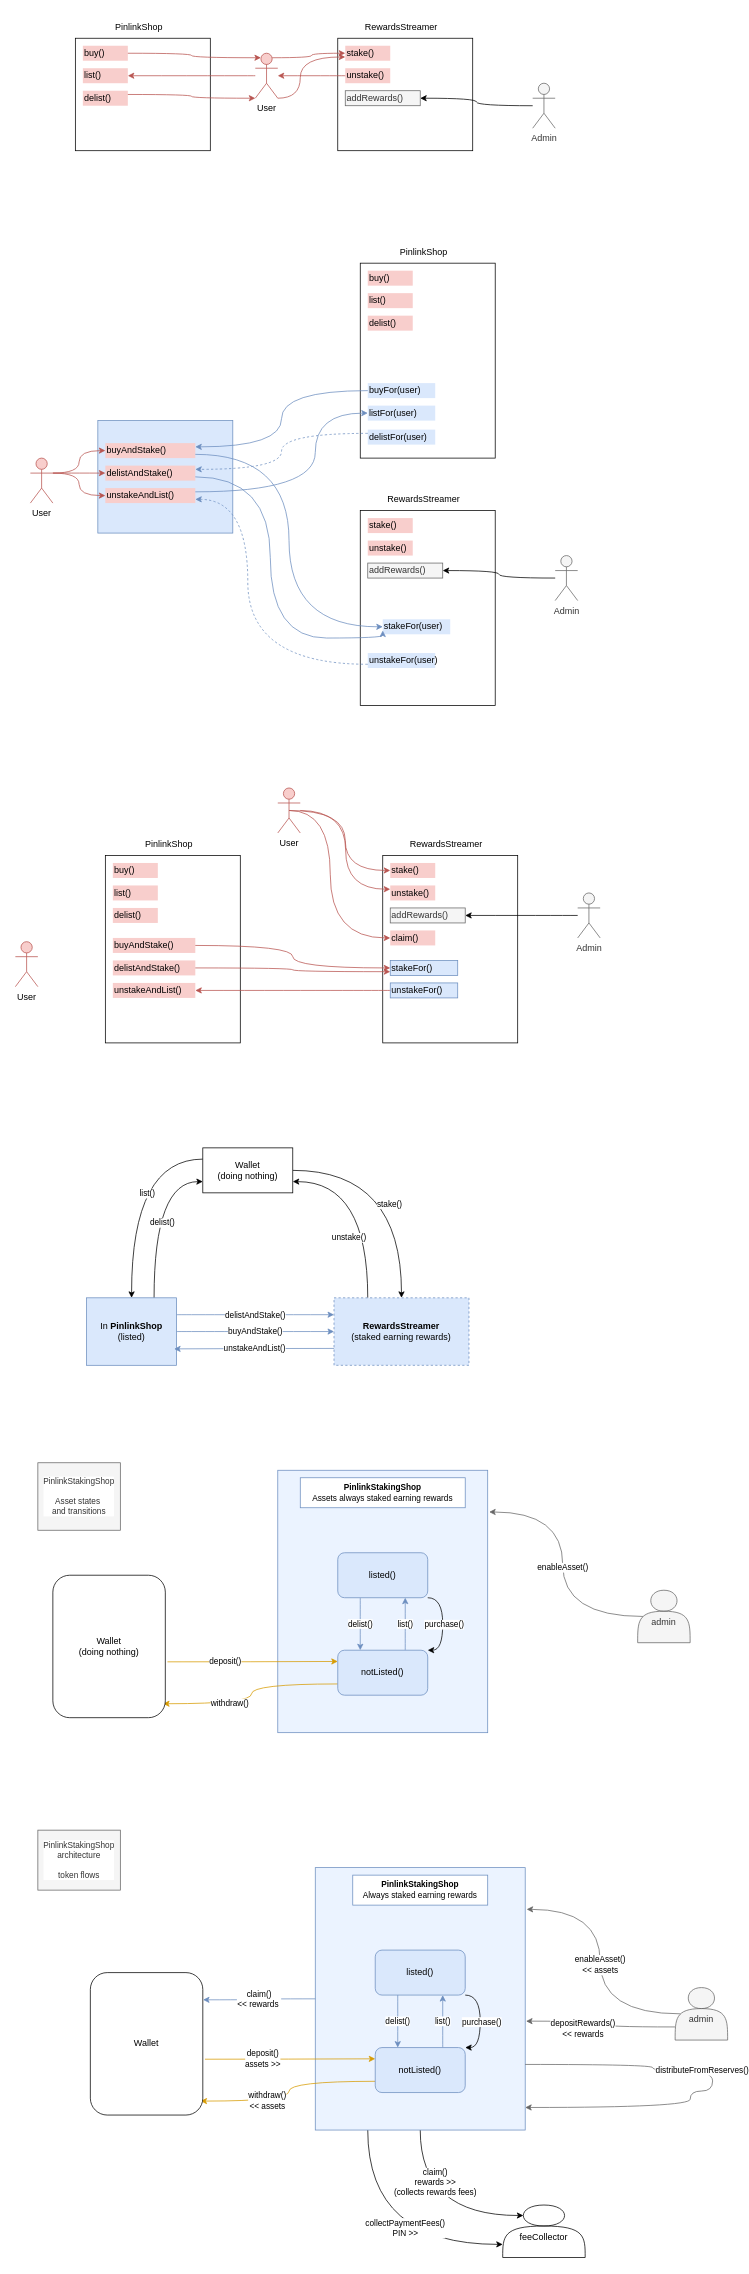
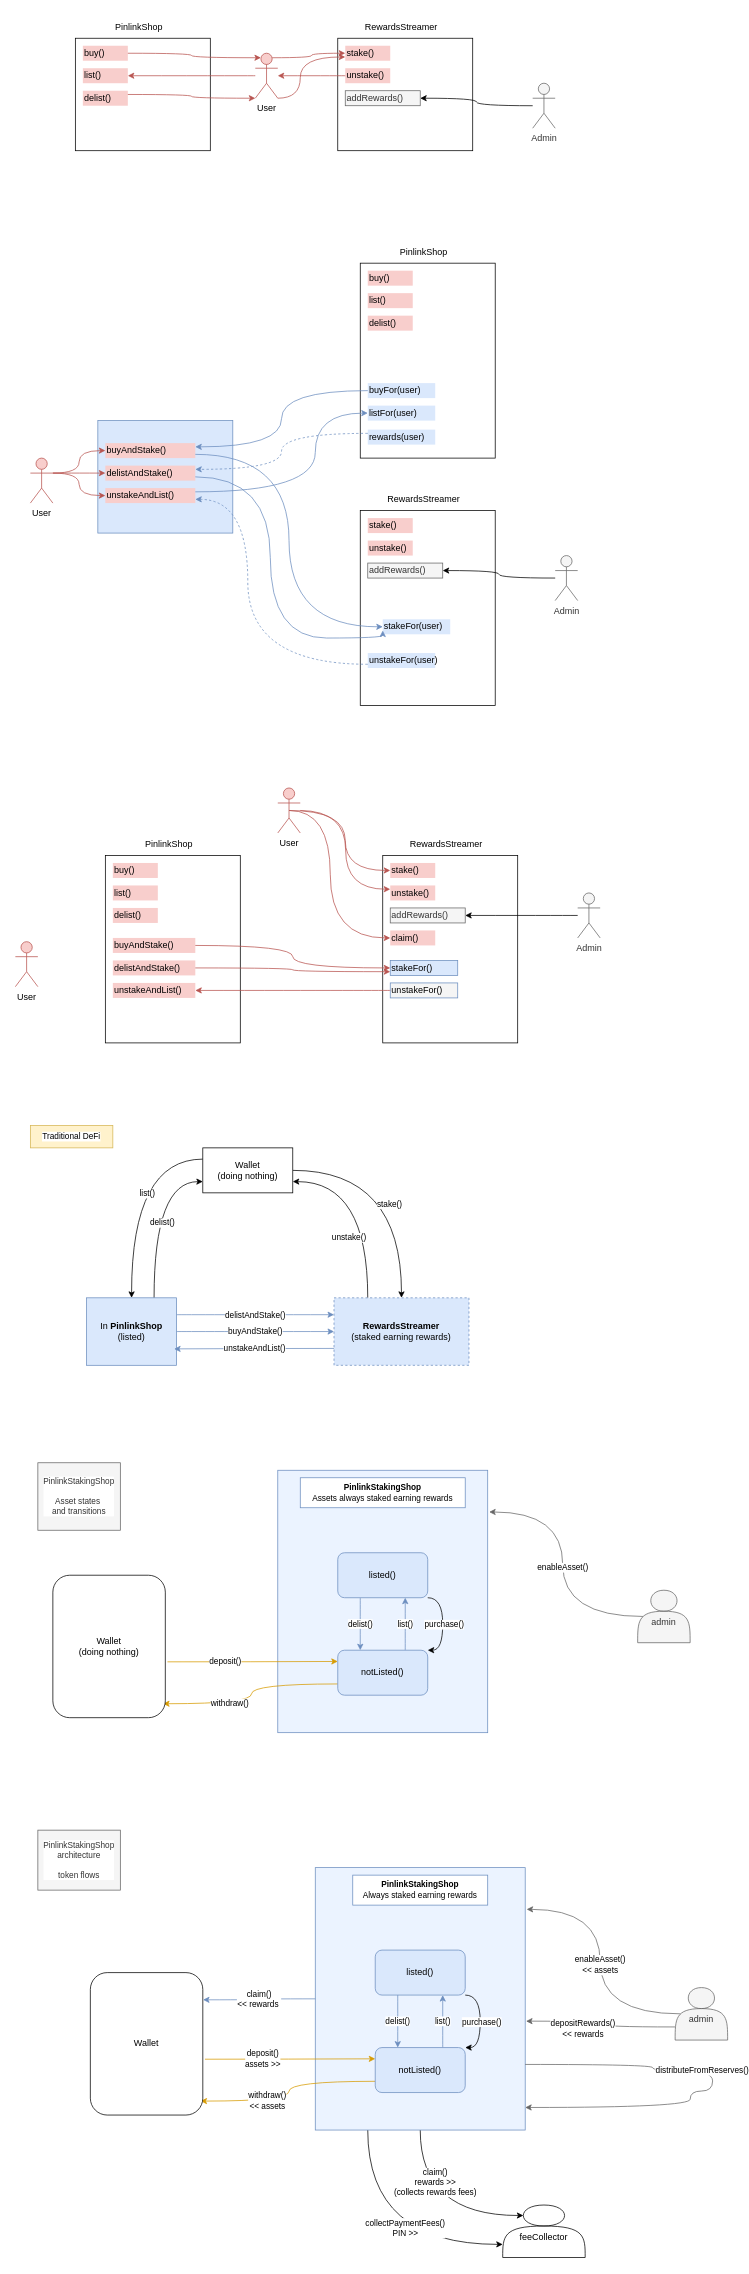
- <mxCell id="53" value="delistFor(user)" style="rounded=0;whiteSpace=wrap;html=1;strokeColor=none;fillColor=#dae8fc;align=left;" parent="45" vertex="1"><mxGeometry x="10" y="252" width="90" height="20" as="geometry" /></mxCell>
+ <mxCell id="53" value="rewards(user)" style="rounded=0;whiteSpace=wrap;html=1;strokeColor=none;fillColor=#dae8fc;align=left;" parent="45" vertex="1"><mxGeometry x="10" y="252" width="90" height="20" as="geometry" /></mxCell>
- <mxCell id="77" value="unstakeFor()" style="rounded=0;whiteSpace=wrap;html=1;strokeColor=#6c8ebf;fillColor=#dae8fc;align=left;" parent="69" vertex="1"><mxGeometry x="10" y="200" width="90" height="20" as="geometry" /></mxCell>
+ <mxCell id="77" value="unstakeFor()" style="rounded=0;whiteSpace=wrap;html=1;strokeColor=#6c8ebf;fillColor=#f5f5f5;align=left;" parent="69" vertex="1"><mxGeometry x="10" y="200" width="90" height="20" as="geometry" /></mxCell>
+ <mxCell id="110" value="Traditional DeFi" style="text;html=1;align=center;verticalAlign=middle;whiteSpace=wrap;rounded=0;fontFamily=Helvetica;fontSize=11;labelBackgroundColor=default;fillColor=#fff2cc;strokeColor=#d6b656;" parent="1" vertex="1"><mxGeometry x="40" y="1500" width="110" height="30" as="geometry" /></mxCell>
